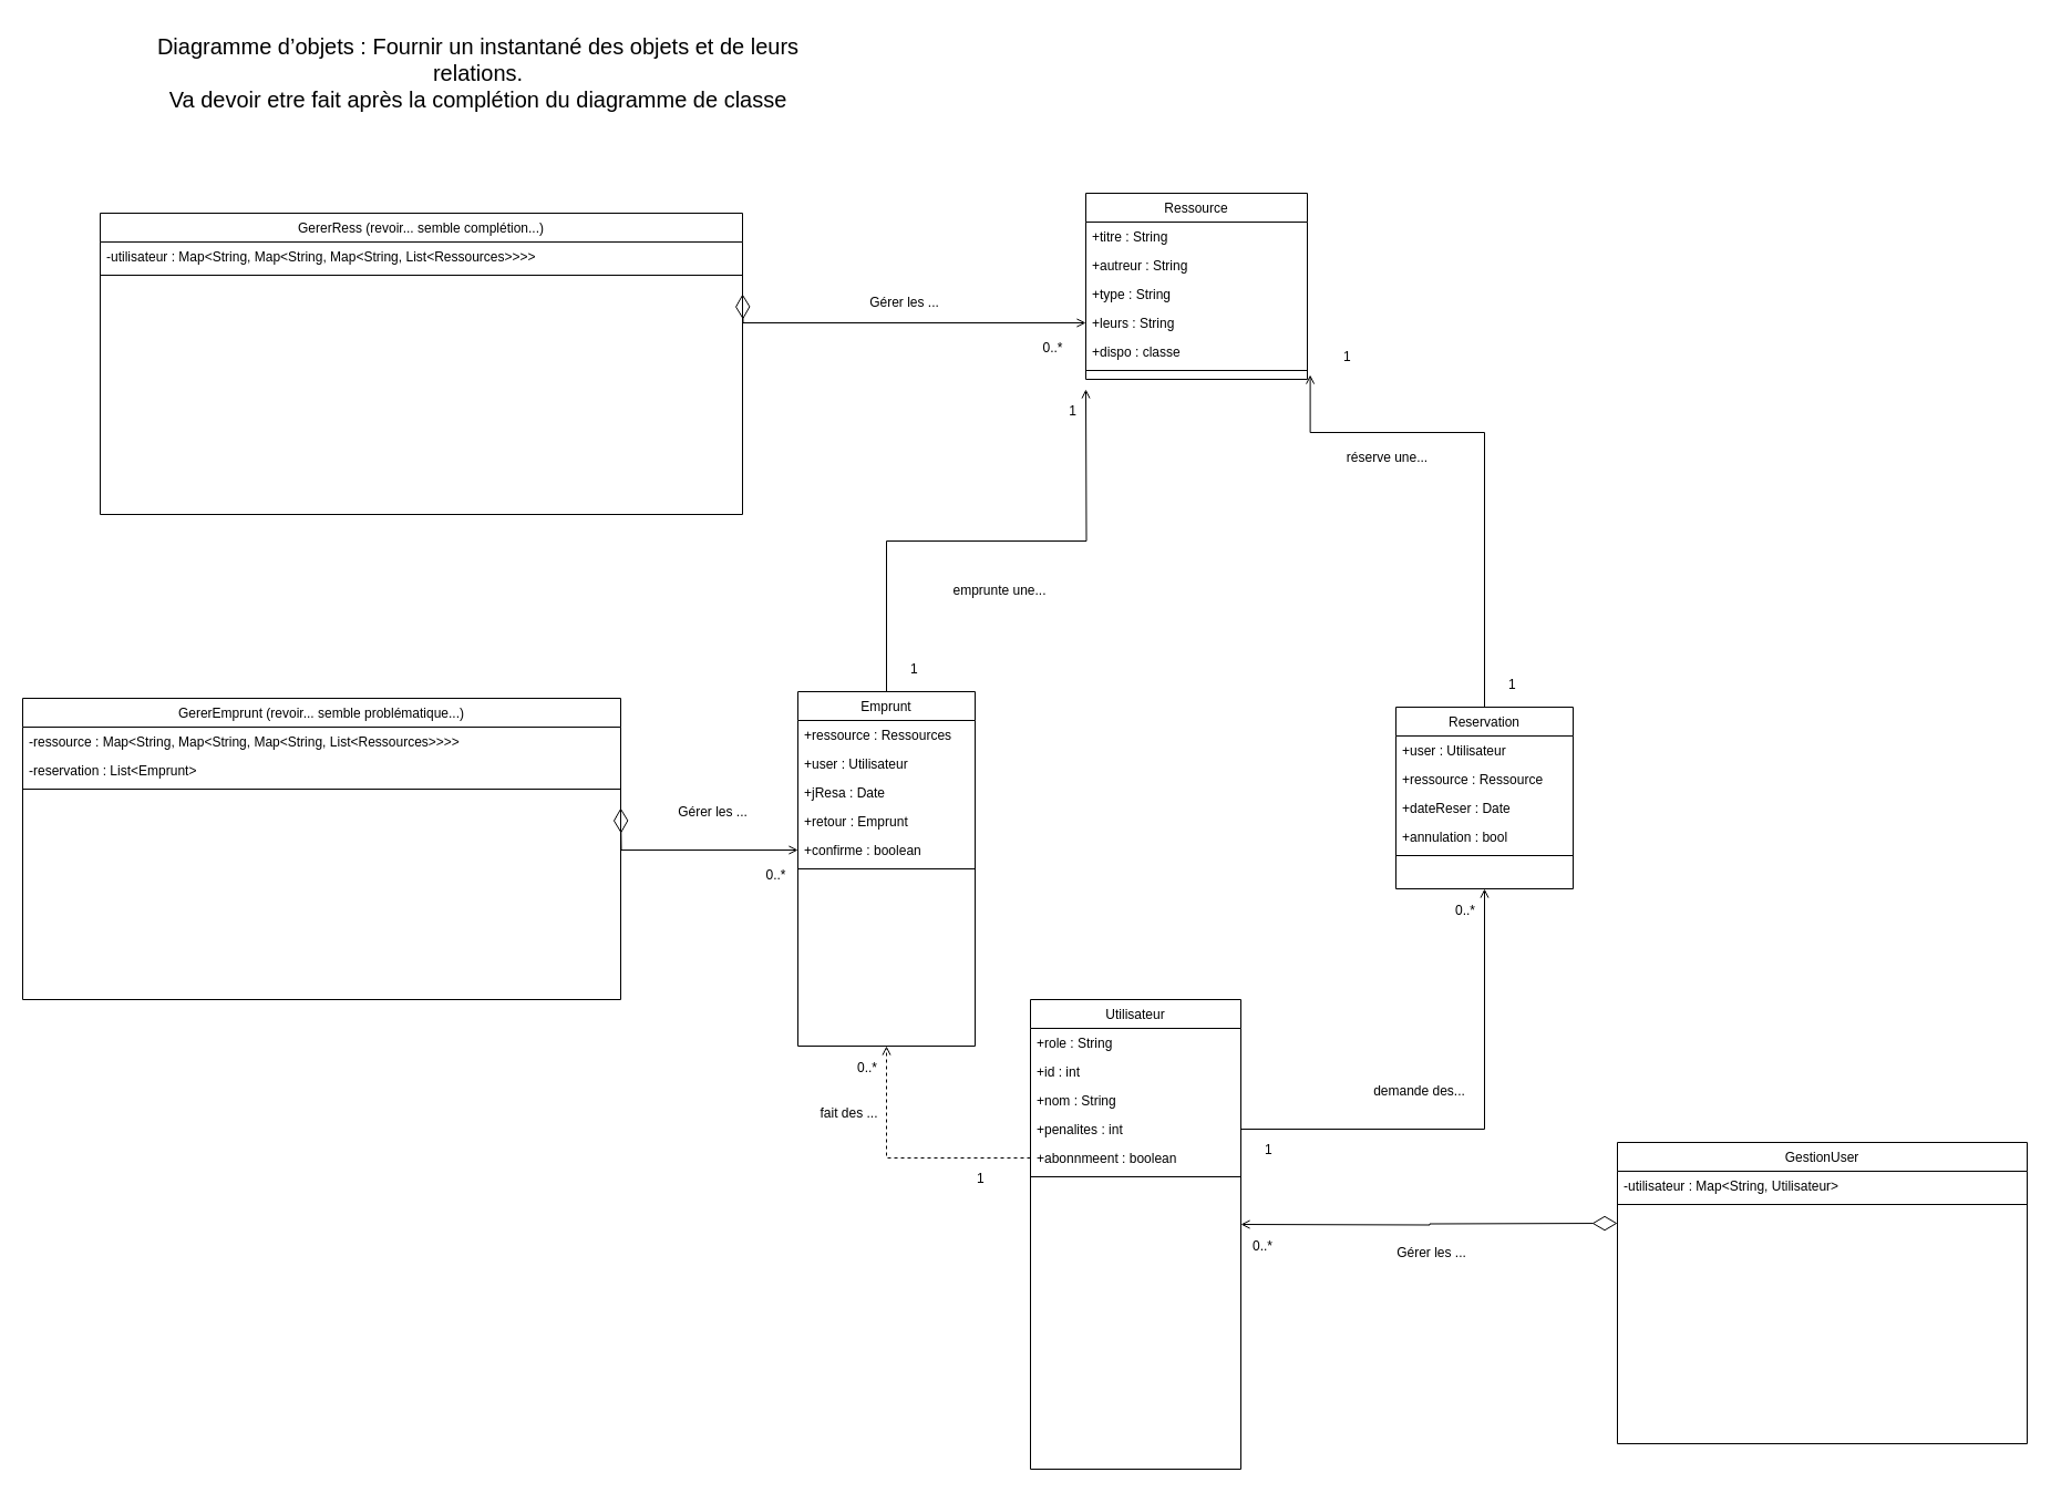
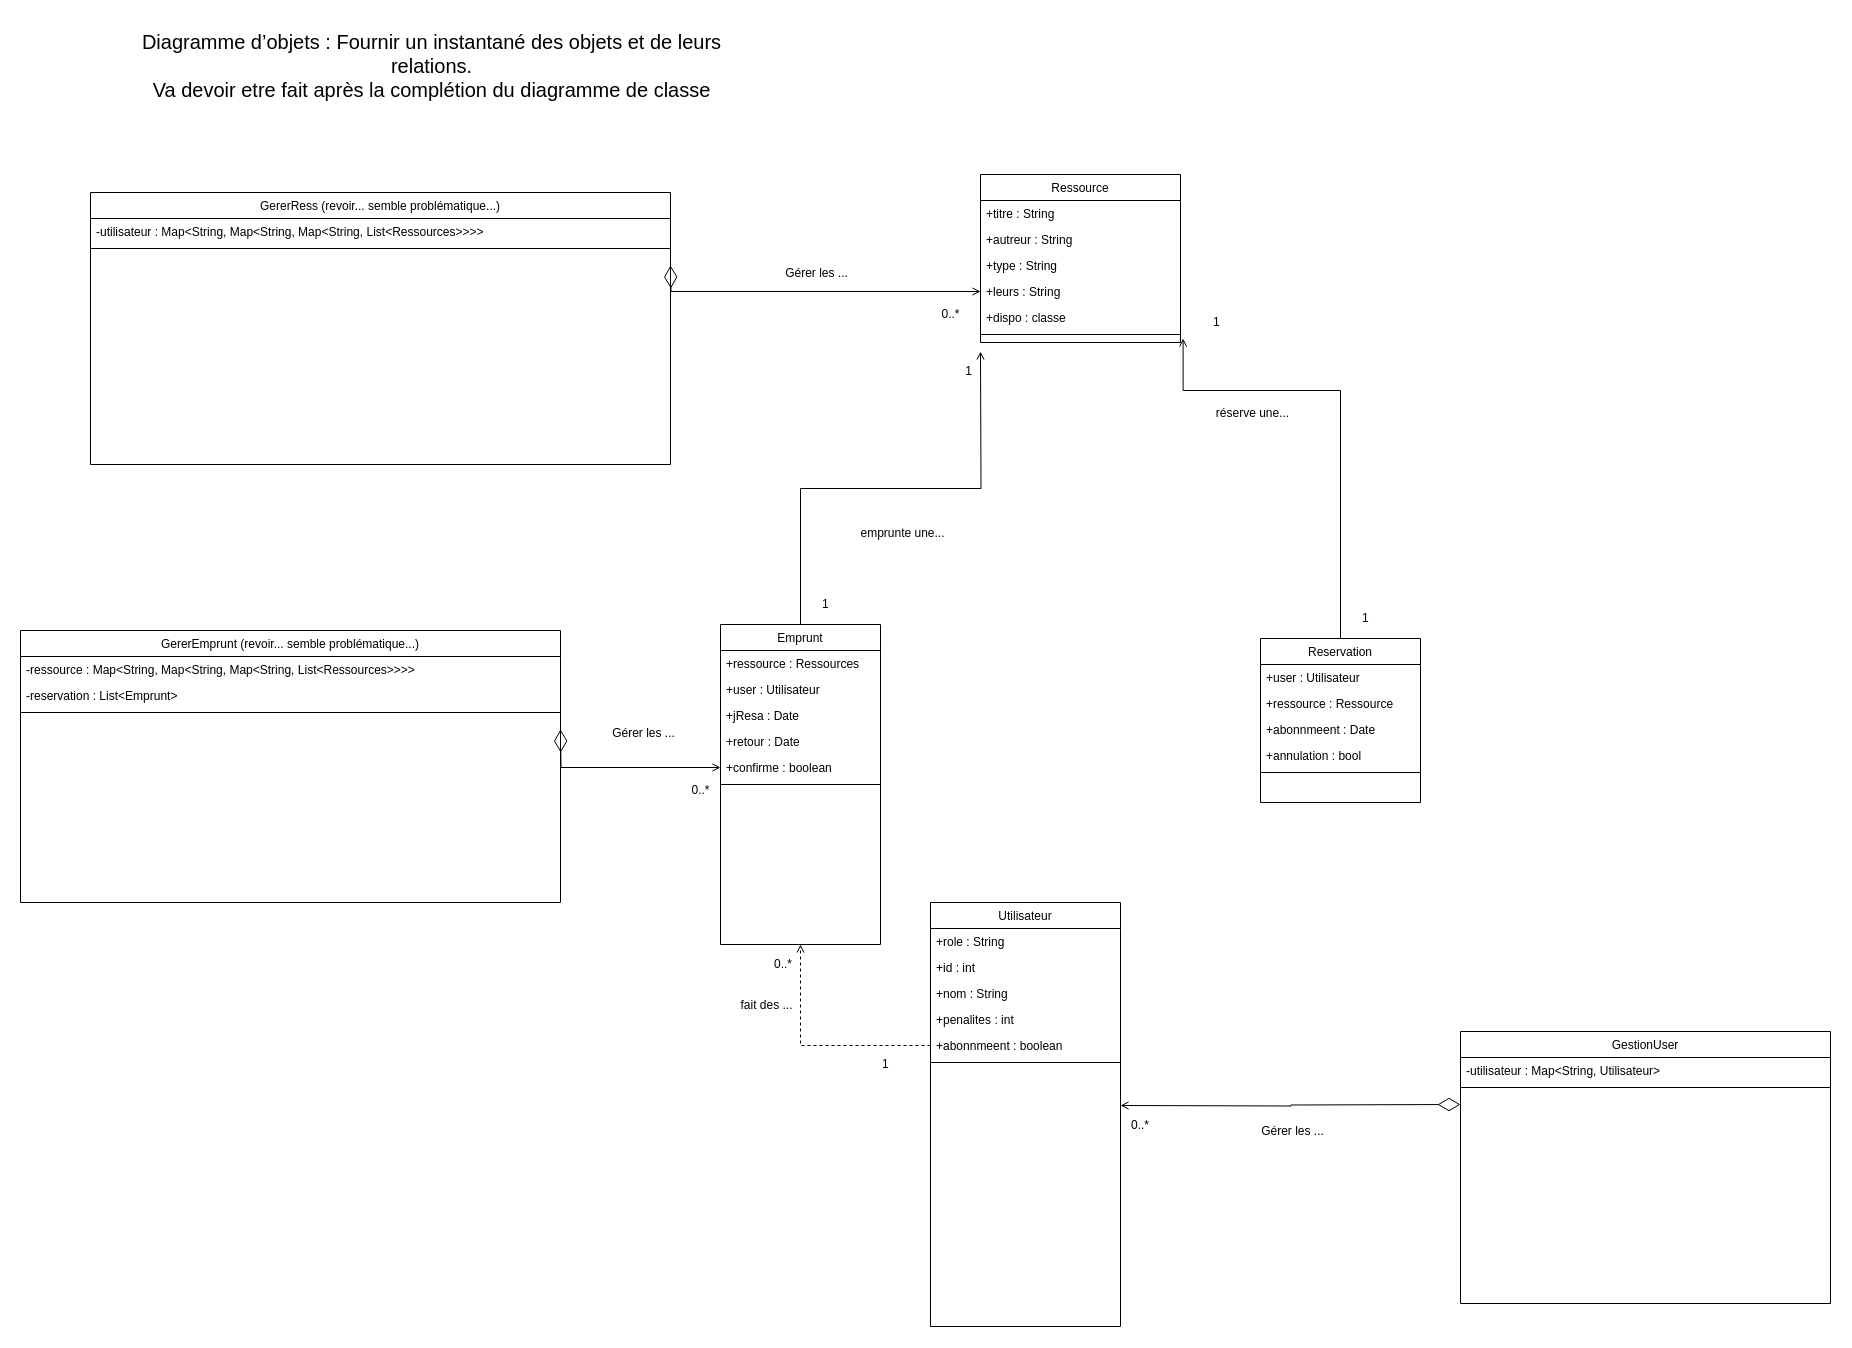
- <mxCell id="32" value="GererRess (revoir... semble complétion...)" style="swimlane;fontStyle=0;align=center;verticalAlign=top;childLayout=stackLayout;horizontal=1;startSize=26;horizontalStack=0;resizeParent=1;resizeLast=0;collapsible=1;marginBottom=0;rounded=0;shadow=0;strokeWidth=1;" vertex="1" parent="1"><mxGeometry x="90" y="192" width="580" height="272" as="geometry"><mxRectangle x="130" y="380" width="160" height="26" as="alternateBounds" /></mxGeometry></mxCell>
+ <mxCell id="32" value="GererRess (revoir... semble problématique...)" style="swimlane;fontStyle=0;align=center;verticalAlign=top;childLayout=stackLayout;horizontal=1;startSize=26;horizontalStack=0;resizeParent=1;resizeLast=0;collapsible=1;marginBottom=0;rounded=0;shadow=0;strokeWidth=1;" vertex="1" parent="1"><mxGeometry x="90" y="192" width="580" height="272" as="geometry"><mxRectangle x="130" y="380" width="160" height="26" as="alternateBounds" /></mxGeometry></mxCell>
- <mxCell id="19" value="+dateReser : Date" style="text;align=left;verticalAlign=top;spacingLeft=4;spacingRight=4;overflow=hidden;rotatable=0;points=[[0,0.5],[1,0.5]];portConstraint=eastwest;rounded=0;shadow=0;html=0;" vertex="1" parent="16"><mxGeometry y="78" width="160" height="26" as="geometry" /></mxCell>
+ <mxCell id="19" value="+abonnmeent : Date" style="text;align=left;verticalAlign=top;spacingLeft=4;spacingRight=4;overflow=hidden;rotatable=0;points=[[0,0.5],[1,0.5]];portConstraint=eastwest;rounded=0;shadow=0;html=0;" vertex="1" parent="16"><mxGeometry y="78" width="160" height="26" as="geometry" /></mxCell>
- <mxCell id="26" value="+retour : Emprunt" style="text;align=left;verticalAlign=top;spacingLeft=4;spacingRight=4;overflow=hidden;rotatable=0;points=[[0,0.5],[1,0.5]];portConstraint=eastwest;" vertex="1" parent="22"><mxGeometry y="104" width="160" height="26" as="geometry" /></mxCell>
+ <mxCell id="26" value="+retour : Date" style="text;align=left;verticalAlign=top;spacingLeft=4;spacingRight=4;overflow=hidden;rotatable=0;points=[[0,0.5],[1,0.5]];portConstraint=eastwest;" vertex="1" parent="22"><mxGeometry y="104" width="160" height="26" as="geometry" /></mxCell>
- <mxCell id="43" value="" style="endArrow=open;shadow=0;strokeWidth=1;rounded=0;endFill=1;elbow=vertical;entryX=0.5;entryY=1;entryDx=0;entryDy=0;exitX=1;exitY=0.5;exitDx=0;exitDy=0;edgeStyle=orthogonalEdgeStyle;" edge="1" parent="1" source="6" target="16"><mxGeometry x="0.5" y="41" relative="1" as="geometry"><mxPoint x="940" y="1055" as="sourcePoint" /><mxPoint x="815" y="954" as="targetPoint" /><mxPoint x="-40" y="32" as="offset" /></mxGeometry></mxCell>
- <mxCell id="44" value="1" style="resizable=0;align=left;verticalAlign=bottom;labelBackgroundColor=none;fontSize=12;" connectable="0" vertex="1" parent="43"><mxGeometry x="-1" relative="1" as="geometry"><mxPoint x="20" y="27" as="offset" /></mxGeometry></mxCell>
- <mxCell id="45" value="0..*" style="resizable=0;align=right;verticalAlign=bottom;labelBackgroundColor=none;fontSize=12;" connectable="0" vertex="1" parent="43"><mxGeometry x="1" relative="1" as="geometry"><mxPoint x="-7" y="28" as="offset" /></mxGeometry></mxCell>
- <mxCell id="46" value="demande des..." style="text;html=1;resizable=0;points=[];;align=center;verticalAlign=middle;labelBackgroundColor=none;rounded=0;shadow=0;strokeWidth=1;fontSize=12;" connectable="0" vertex="1" parent="43"><mxGeometry x="0.5" y="49" relative="1" as="geometry"><mxPoint x="-11" y="73" as="offset" /></mxGeometry></mxCell>
